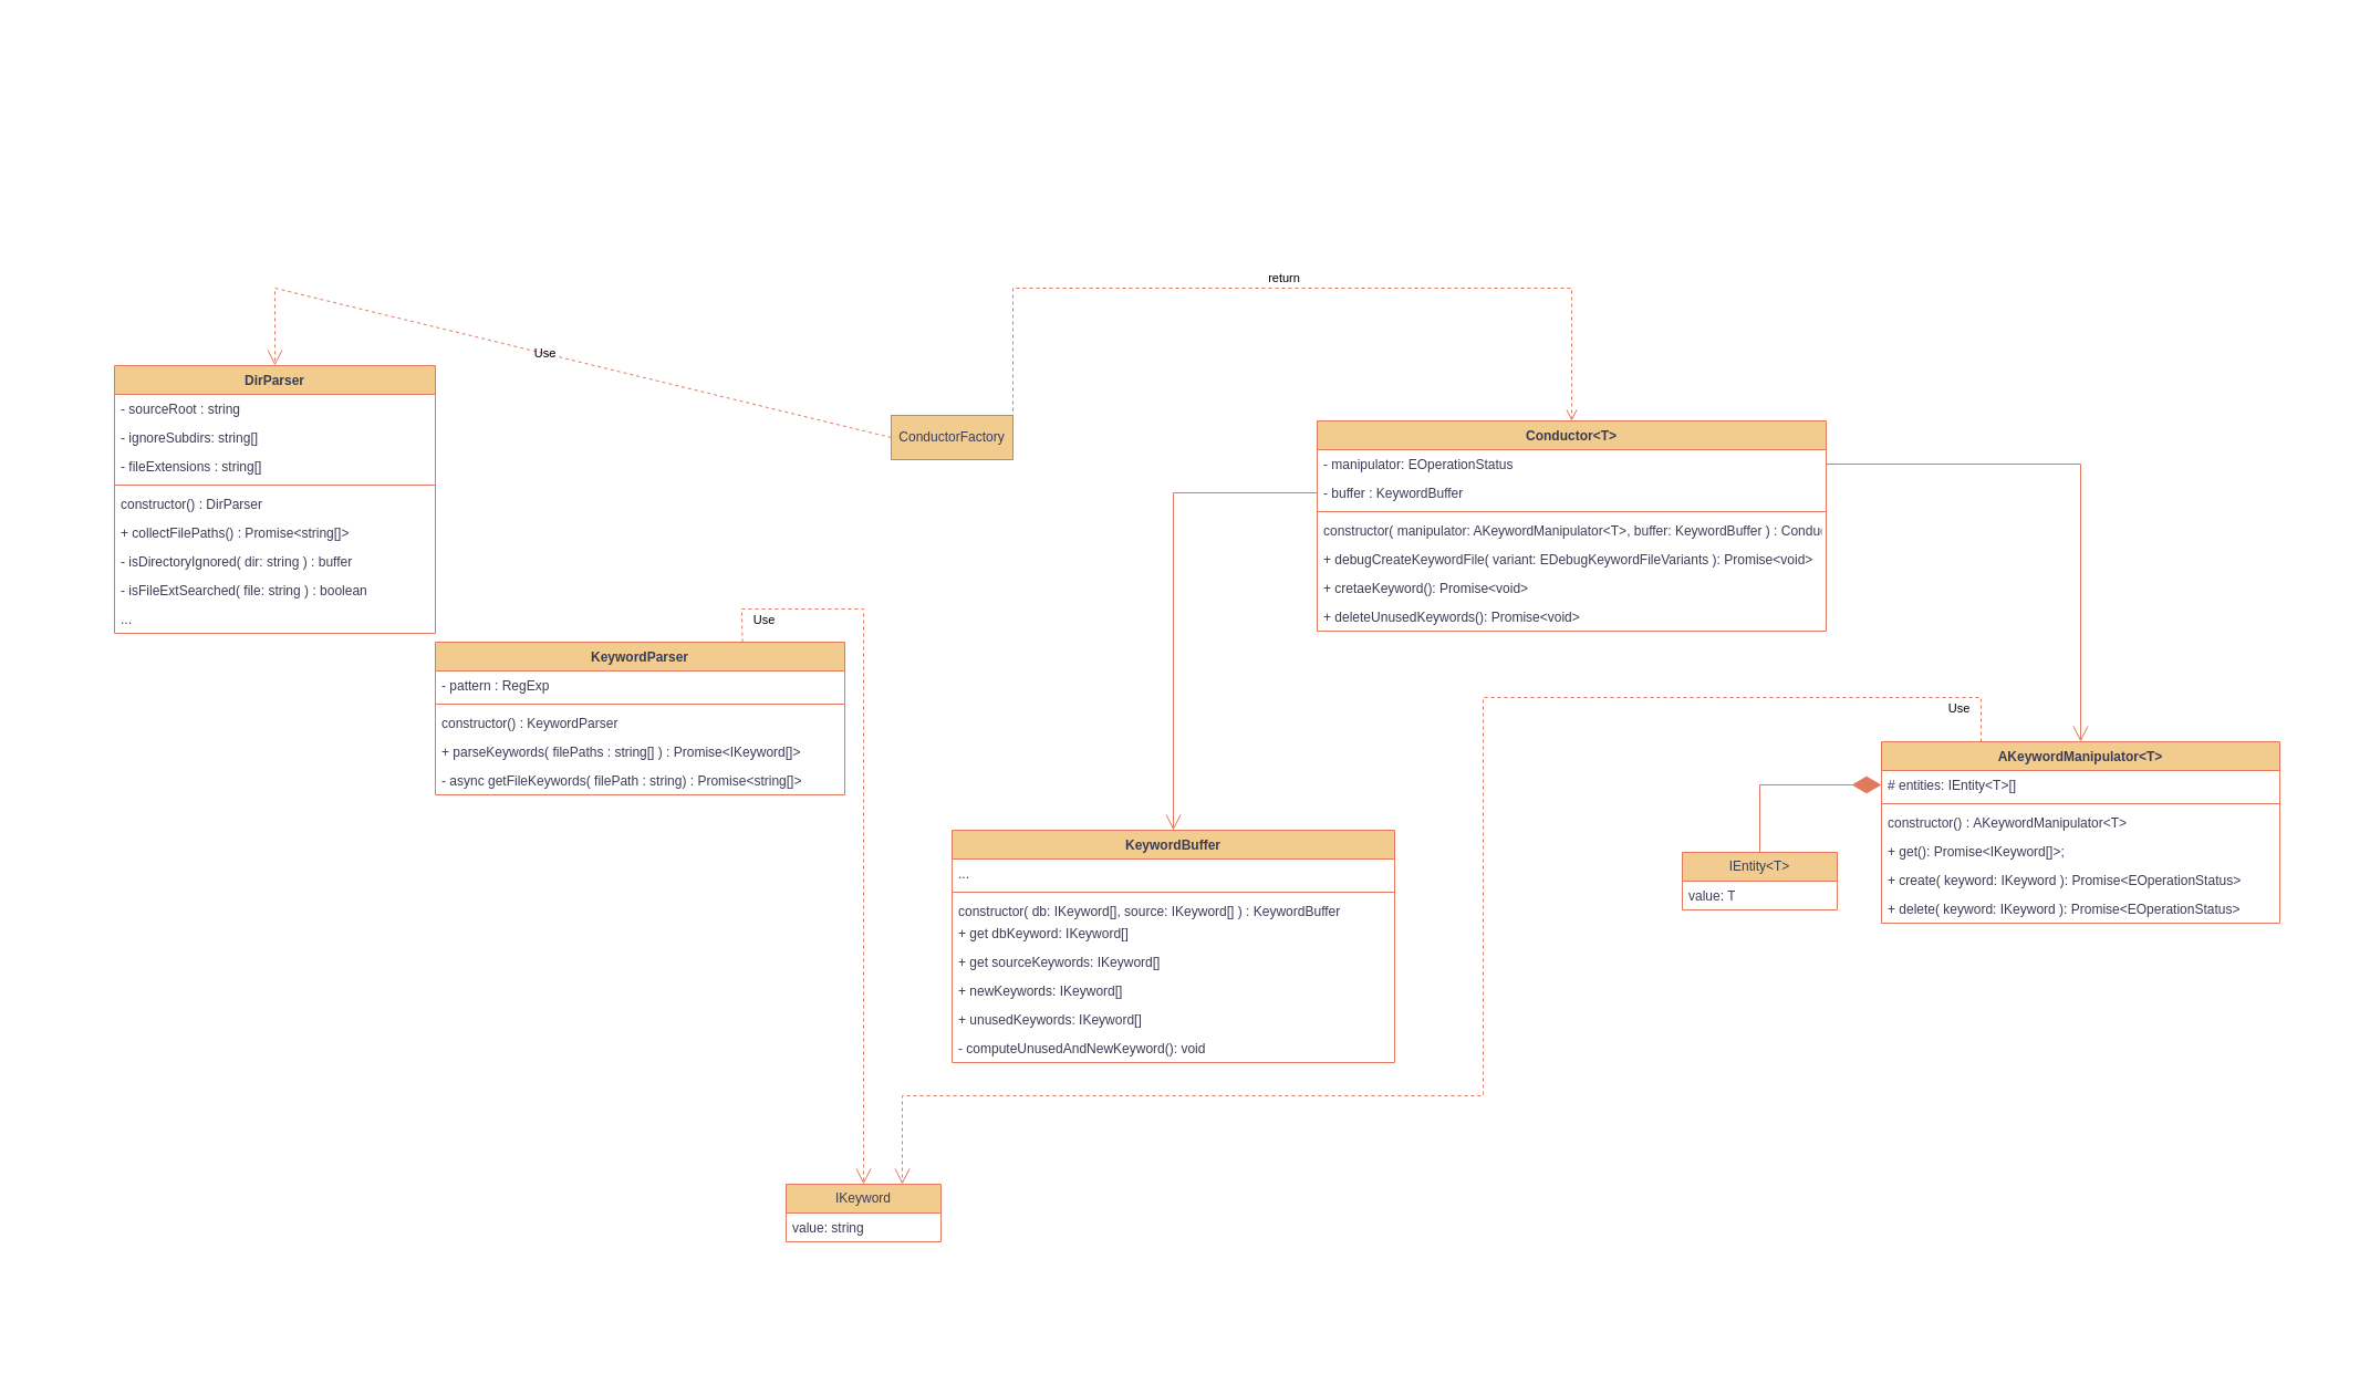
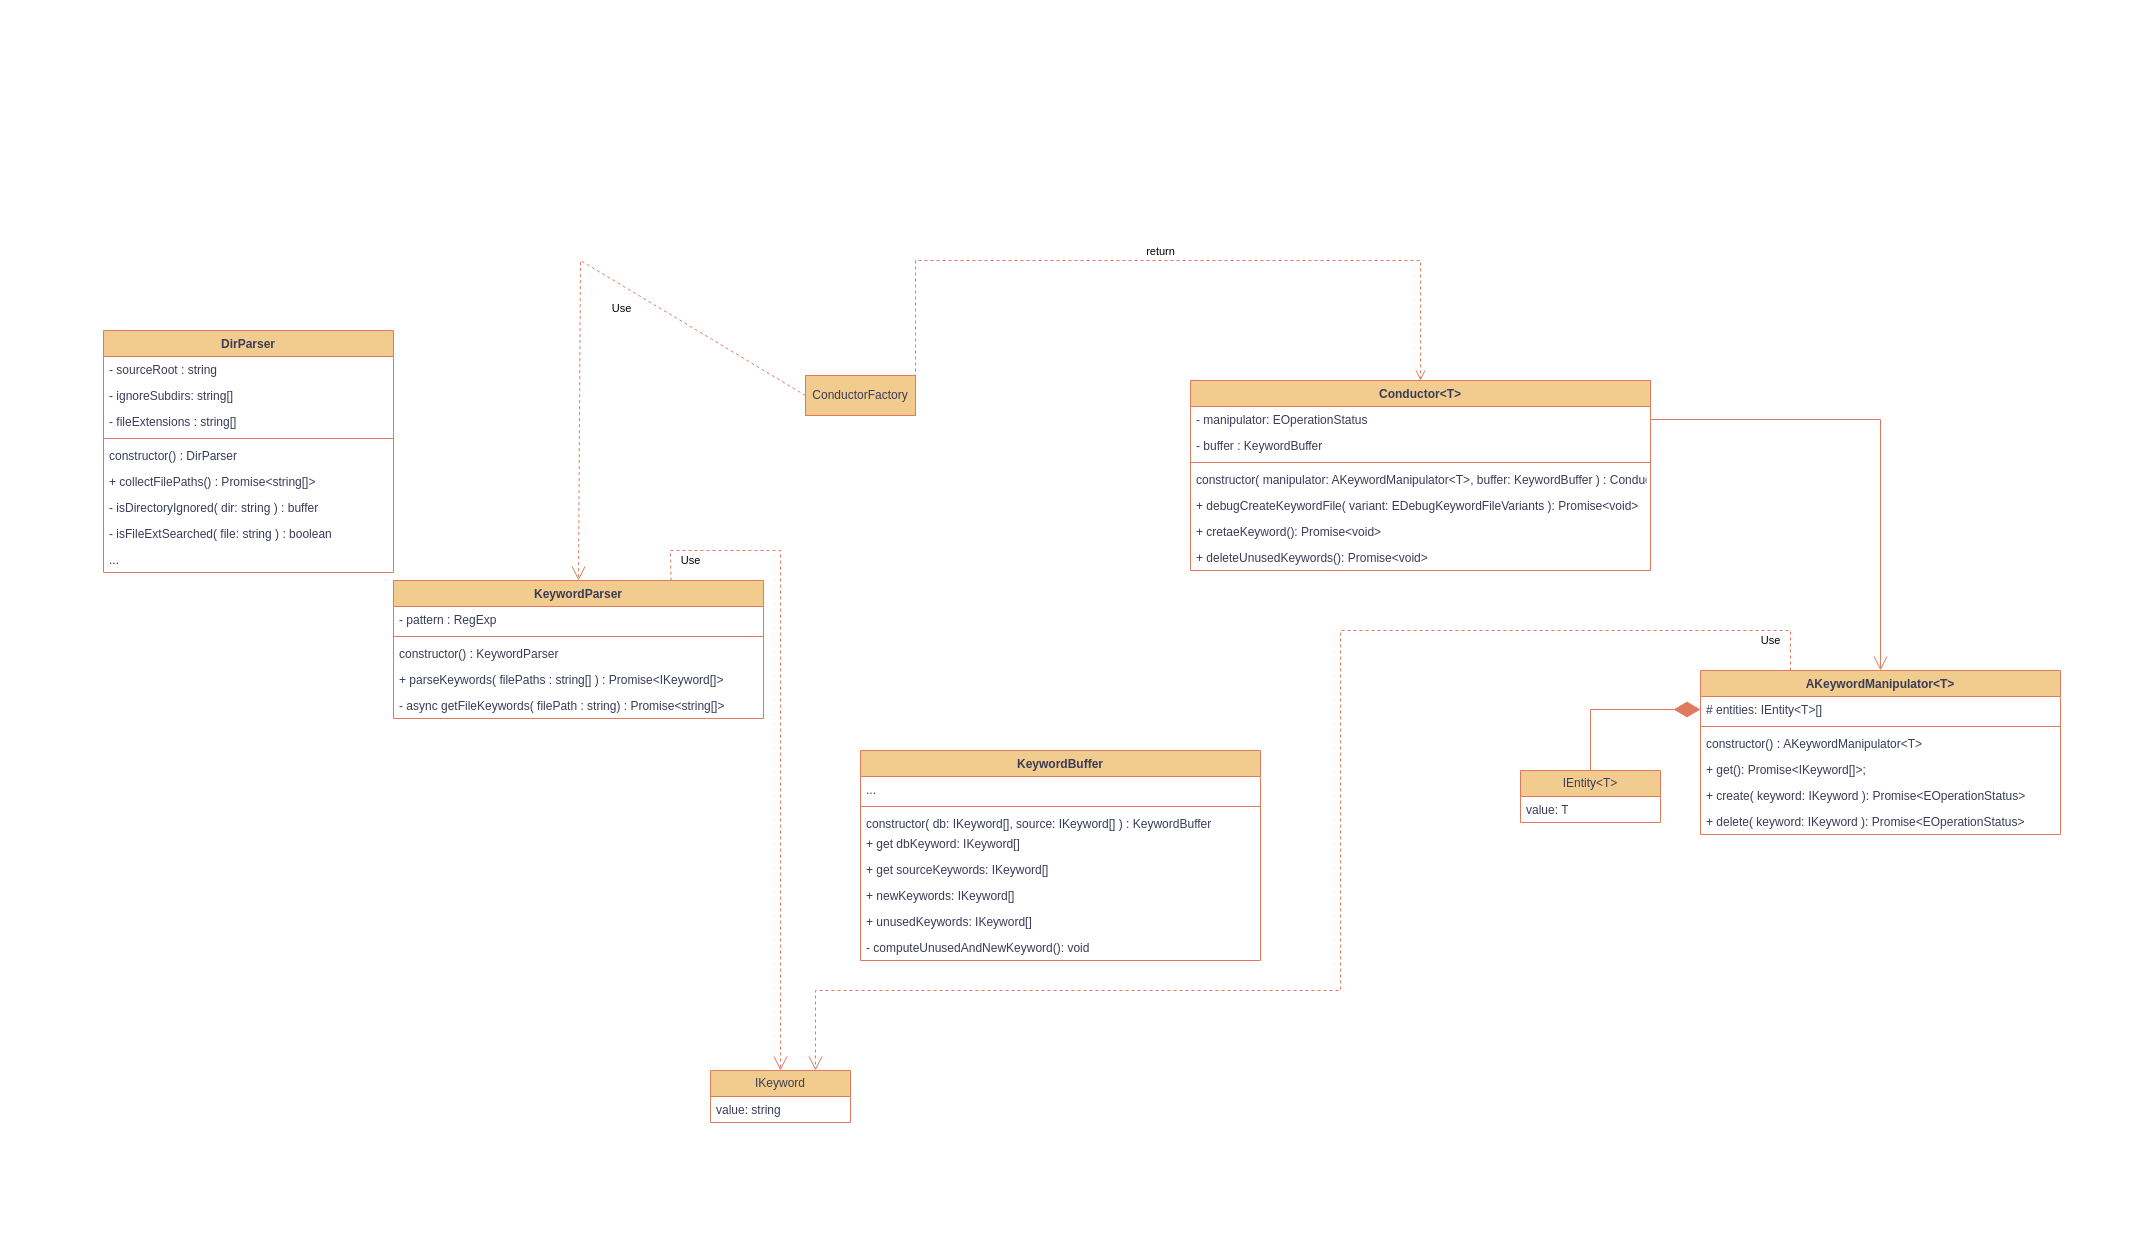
+ <mxCell id="48" value="Use" style="endArrow=open;endSize=12;dashed=1;html=1;rounded=0;exitX=0;exitY=0.5;exitDx=0;exitDy=0;entryX=0.5;entryY=0;entryDx=0;entryDy=0;labelBackgroundColor=none;strokeColor=#E07A5F;fontColor=default;" parent="1" source="46" target="12" edge="1"><mxGeometry x="-0.308" y="20" width="160" relative="1" as="geometry"><mxPoint x="760" y="290" as="sourcePoint" /><mxPoint x="920" y="290" as="targetPoint" /><Array as="points"><mxPoint x="580" y="260" /></Array><mxPoint as="offset" /></mxGeometry></mxCell>
- <mxCell id="47" value="Use" style="endArrow=open;endSize=12;dashed=1;html=1;rounded=0;exitX=0;exitY=0.5;exitDx=0;exitDy=0;entryX=0.5;entryY=0;entryDx=0;entryDy=0;labelBackgroundColor=none;strokeColor=#E07A5F;fontColor=default;" parent="1" source="46" target="2" edge="1"><mxGeometry width="160" relative="1" as="geometry"><mxPoint x="570" y="270" as="sourcePoint" /><mxPoint x="730" y="270" as="targetPoint" /><Array as="points"><mxPoint x="248" y="260" /></Array></mxGeometry></mxCell>
- <mxCell id="50" value="" style="endArrow=open;endFill=1;endSize=12;html=1;rounded=0;exitX=0;exitY=0.5;exitDx=0;exitDy=0;entryX=0.5;entryY=0;entryDx=0;entryDy=0;labelBackgroundColor=none;strokeColor=#E07A5F;fontColor=default;" parent="1" source="20" target="26" edge="1"><mxGeometry width="160" relative="1" as="geometry"><mxPoint x="990" y="590" as="sourcePoint" /><mxPoint x="1150" y="590" as="targetPoint" /><Array as="points"><mxPoint x="1060" y="445" /></Array></mxGeometry></mxCell>
